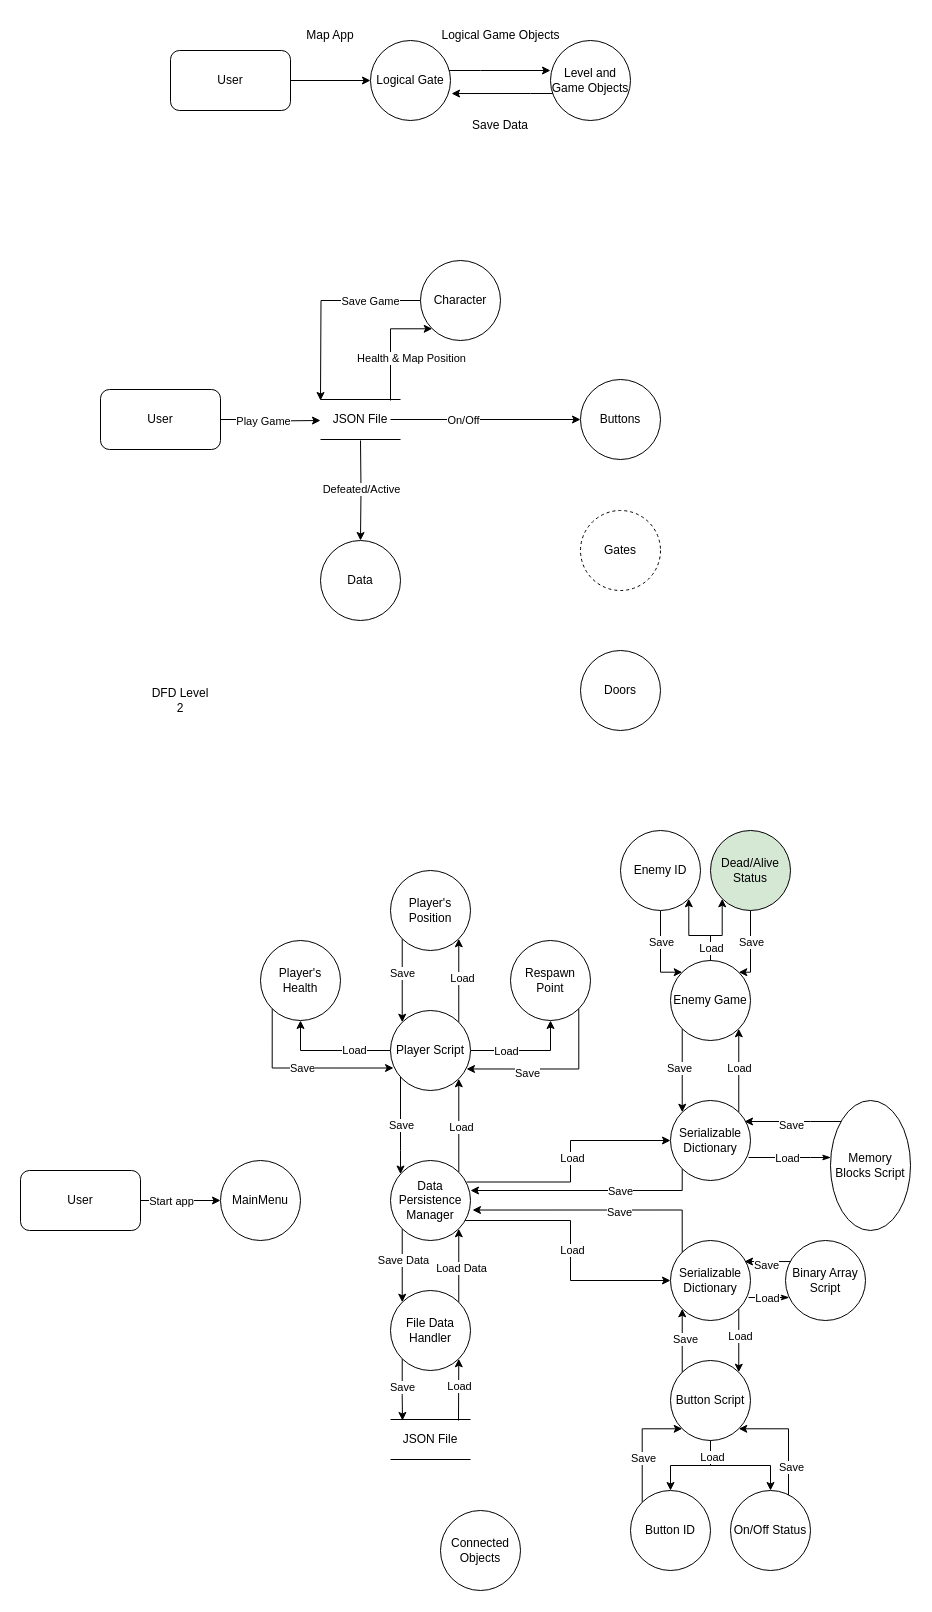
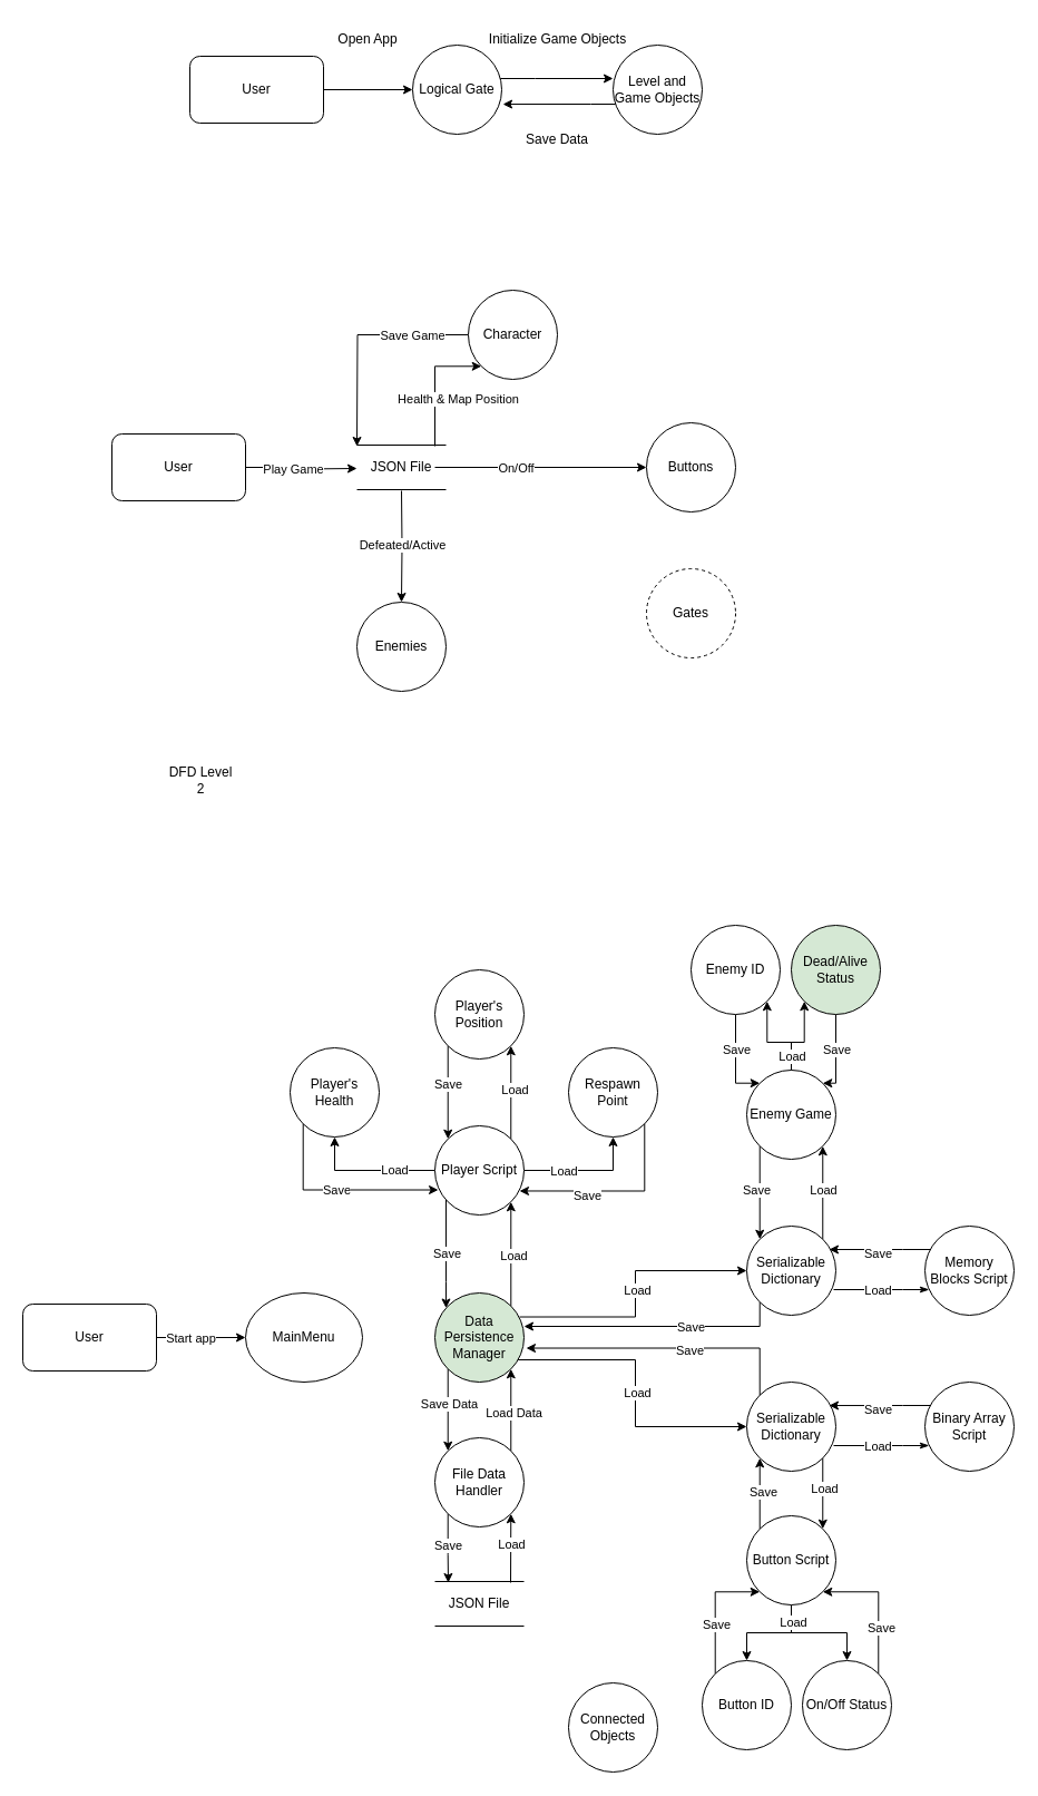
- <mxCell id="6" value="Map App" style="text;html=1;align=center;verticalAlign=middle;whiteSpace=wrap;rounded=0;" parent="1" vertex="1"><mxGeometry x="300" y="20" width="60" height="30" as="geometry" /></mxCell>
+ <mxCell id="6" value="Open App" style="text;html=1;align=center;verticalAlign=middle;whiteSpace=wrap;rounded=0;" parent="1" vertex="1"><mxGeometry x="300" y="20" width="60" height="30" as="geometry" /></mxCell>
- <mxCell id="90" value="Logical Game Objects" style="text;html=1;align=center;verticalAlign=middle;resizable=0;points=[];autosize=1;strokeColor=none;fillColor=none;" parent="1" vertex="1"><mxGeometry x="425" y="20" width="150" height="30" as="geometry" /></mxCell>
+ <mxCell id="90" value="Initialize Game Objects" style="text;html=1;align=center;verticalAlign=middle;resizable=0;points=[];autosize=1;strokeColor=none;fillColor=none;" parent="1" vertex="1"><mxGeometry x="425" y="20" width="150" height="30" as="geometry" /></mxCell>
- <mxCell id="10" value="Data" style="ellipse;whiteSpace=wrap;html=1;aspect=fixed;" parent="1" vertex="1"><mxGeometry x="320" y="540" width="80" height="80" as="geometry" /></mxCell>
+ <mxCell id="10" value="Enemies" style="ellipse;whiteSpace=wrap;html=1;aspect=fixed;" parent="1" vertex="1"><mxGeometry x="320" y="540" width="80" height="80" as="geometry" /></mxCell>
- <mxCell id="11" value="Doors" style="ellipse;whiteSpace=wrap;html=1;aspect=fixed;" parent="1" vertex="1"><mxGeometry x="580" y="650" width="80" height="80" as="geometry" /></mxCell>
- <mxCell id="115" value="Memory Blocks Script" style="ellipse;whiteSpace=wrap;html=1;aspect=fixed;" vertex="1" parent="1"><mxGeometry x="830" y="1100" width="80" height="130" as="geometry" /></mxCell>
+ <mxCell id="115" value="Memory Blocks Script" style="ellipse;whiteSpace=wrap;html=1;aspect=fixed;" vertex="1" parent="1"><mxGeometry x="830" y="1100" width="80" height="80" as="geometry" /></mxCell>
- <mxCell id="39" value="MainMenu" style="ellipse;whiteSpace=wrap;html=1;aspect=fixed;" parent="1" vertex="1"><mxGeometry x="220" y="1160" width="80" height="80" as="geometry" /></mxCell>
+ <mxCell id="39" value="MainMenu" style="ellipse;whiteSpace=wrap;html=1;aspect=fixed;" parent="1" vertex="1"><mxGeometry x="220" y="1160" width="105" height="80" as="geometry" /></mxCell>
- <mxCell id="38" value="Data Persistence Manager" style="ellipse;whiteSpace=wrap;html=1;aspect=fixed;" parent="1" vertex="1"><mxGeometry x="390" y="1160" width="80" height="80" as="geometry" /></mxCell>
+ <mxCell id="38" value="Data Persistence Manager" style="ellipse;whiteSpace=wrap;html=1;aspect=fixed;fillColor=#d5e8d4;" parent="1" vertex="1"><mxGeometry x="390" y="1160" width="80" height="80" as="geometry" /></mxCell>
- <mxCell id="106" value="Binary Array Script" style="ellipse;whiteSpace=wrap;html=1;aspect=fixed;" vertex="1" parent="1"><mxGeometry x="785" y="1240" width="80" height="80" as="geometry" /></mxCell>
+ <mxCell id="106" value="Binary Array Script" style="ellipse;whiteSpace=wrap;html=1;aspect=fixed;" vertex="1" parent="1"><mxGeometry x="830" y="1240" width="80" height="80" as="geometry" /></mxCell>
- <mxCell id="88" value="On/Off Status" style="ellipse;whiteSpace=wrap;html=1;aspect=fixed;" parent="1" vertex="1"><mxGeometry x="730" y="1490" width="80" height="80" as="geometry" /></mxCell>
+ <mxCell id="88" value="On/Off Status" style="ellipse;whiteSpace=wrap;html=1;aspect=fixed;" parent="1" vertex="1"><mxGeometry x="720" y="1490" width="80" height="80" as="geometry" /></mxCell>
- <mxCell id="45" value="Connected&lt;div&gt;Objects&lt;/div&gt;" style="ellipse;whiteSpace=wrap;html=1;aspect=fixed;" parent="1" vertex="1"><mxGeometry x="440" y="1510" width="80" height="80" as="geometry" /></mxCell>
+ <mxCell id="45" value="Connected&lt;div&gt;Objects&lt;/div&gt;" style="ellipse;whiteSpace=wrap;html=1;aspect=fixed;" parent="1" vertex="1"><mxGeometry x="510" y="1510" width="80" height="80" as="geometry" /></mxCell>
